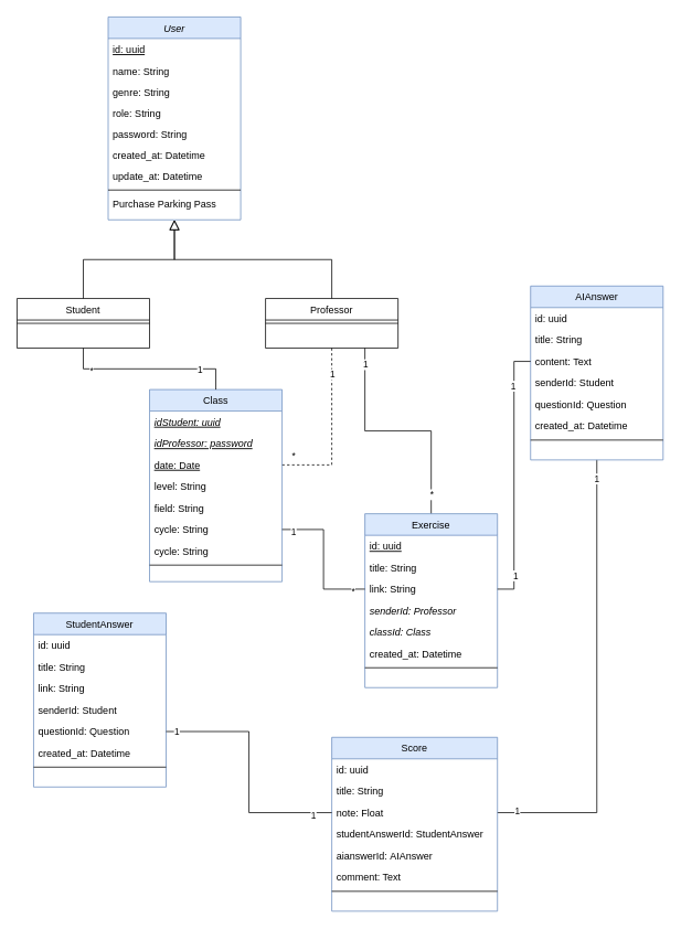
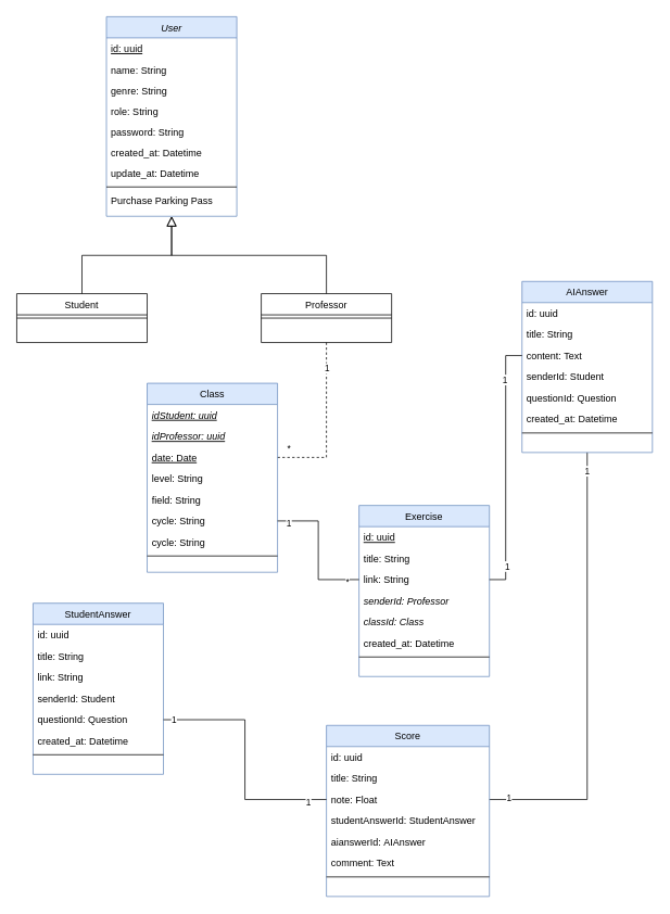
- <mxCell id="41" style="edgeStyle=orthogonalEdgeStyle;rounded=0;orthogonalLoop=1;jettySize=auto;html=1;entryX=0.5;entryY=1;entryDx=0;entryDy=0;endArrow=none;startFill=0;exitX=0.5;exitY=0;exitDx=0;exitDy=0;" parent="1" source="24" target="12" edge="1"><mxGeometry relative="1" as="geometry"><mxPoint x="179" y="660" as="sourcePoint" /><mxPoint x="178.72" y="568.598" as="targetPoint" /></mxGeometry></mxCell>
- <mxCell id="42" value="1" style="edgeLabel;html=1;align=center;verticalAlign=middle;resizable=0;points=[];" parent="41" vertex="1" connectable="0"><mxGeometry x="-0.573" relative="1" as="geometry"><mxPoint as="offset" /></mxGeometry></mxCell>
- <mxCell id="43" value="*" style="edgeLabel;html=1;align=center;verticalAlign=middle;resizable=0;points=[];" parent="41" vertex="1" connectable="0"><mxGeometry x="0.68" y="2" relative="1" as="geometry"><mxPoint as="offset" /></mxGeometry></mxCell>
- <mxCell id="18" style="edgeStyle=orthogonalEdgeStyle;rounded=0;orthogonalLoop=1;jettySize=auto;html=1;exitX=0.75;exitY=1;exitDx=0;exitDy=0;endArrow=none;startFill=0;" parent="1" source="21" target="33" edge="1"><mxGeometry relative="1" as="geometry" /></mxCell>
- <mxCell id="19" value="1" style="edgeLabel;html=1;align=center;verticalAlign=middle;resizable=0;points=[];" parent="18" vertex="1" connectable="0"><mxGeometry x="-0.861" relative="1" as="geometry"><mxPoint as="offset" /></mxGeometry></mxCell>
- <mxCell id="20" value="*" style="edgeLabel;html=1;align=center;verticalAlign=middle;resizable=0;points=[];" parent="18" vertex="1" connectable="0"><mxGeometry x="0.828" relative="1" as="geometry"><mxPoint as="offset" /></mxGeometry></mxCell>
- <mxCell id="26" value="idProfessor: password" style="text;align=left;verticalAlign=top;spacingLeft=4;spacingRight=4;overflow=hidden;rotatable=0;points=[[0,0.5],[1,0.5]];portConstraint=eastwest;fontStyle=6" parent="24" vertex="1"><mxGeometry y="52" width="160" height="26" as="geometry" /></mxCell>
+ <mxCell id="26" value="idProfessor: uuid" style="text;align=left;verticalAlign=top;spacingLeft=4;spacingRight=4;overflow=hidden;rotatable=0;points=[[0,0.5],[1,0.5]];portConstraint=eastwest;fontStyle=6" parent="24" vertex="1"><mxGeometry y="52" width="160" height="26" as="geometry" /></mxCell>
